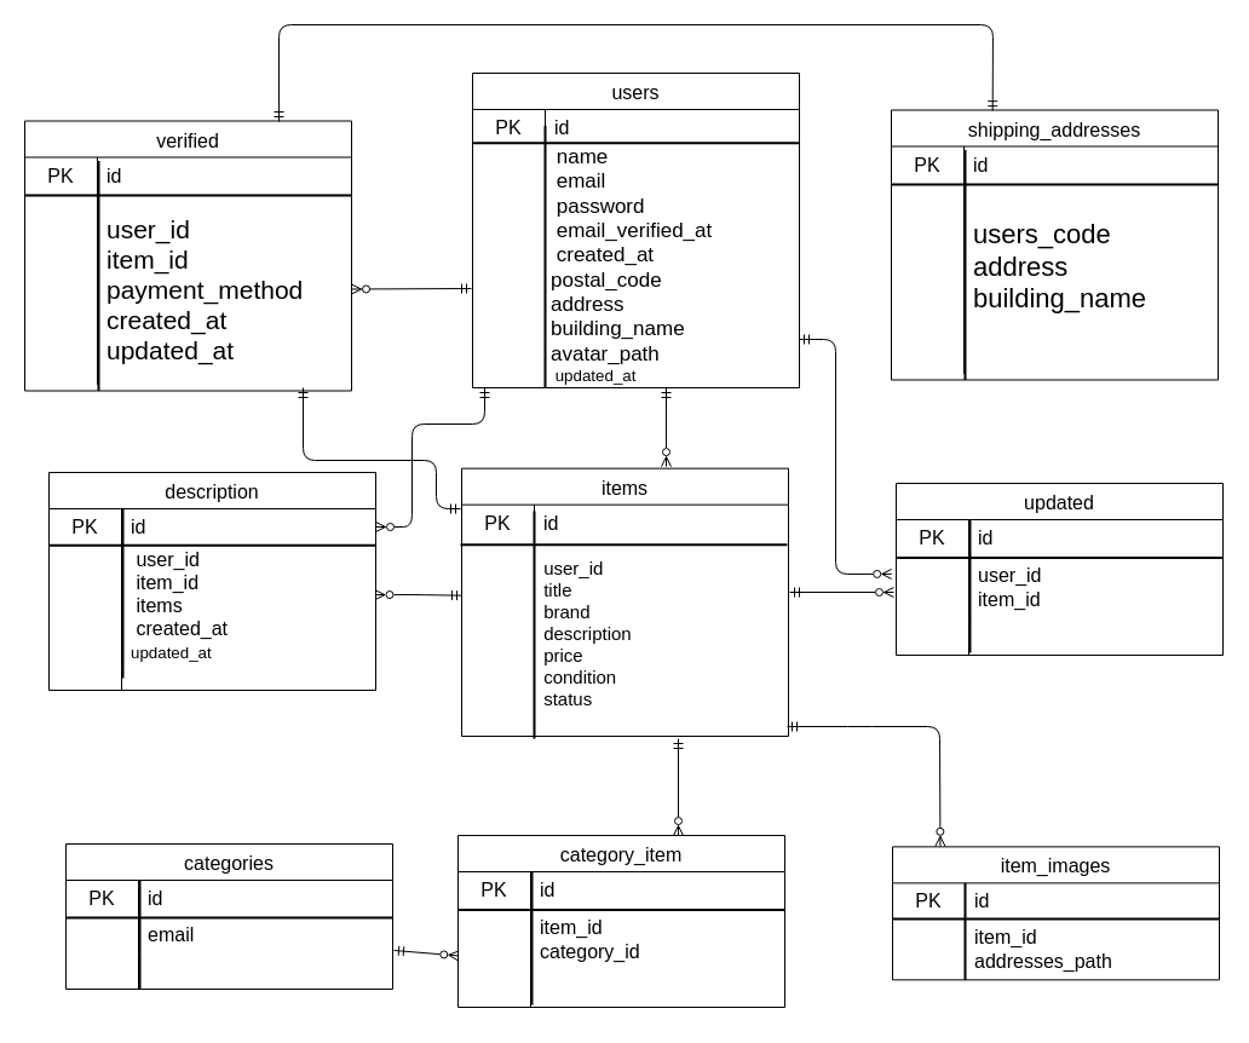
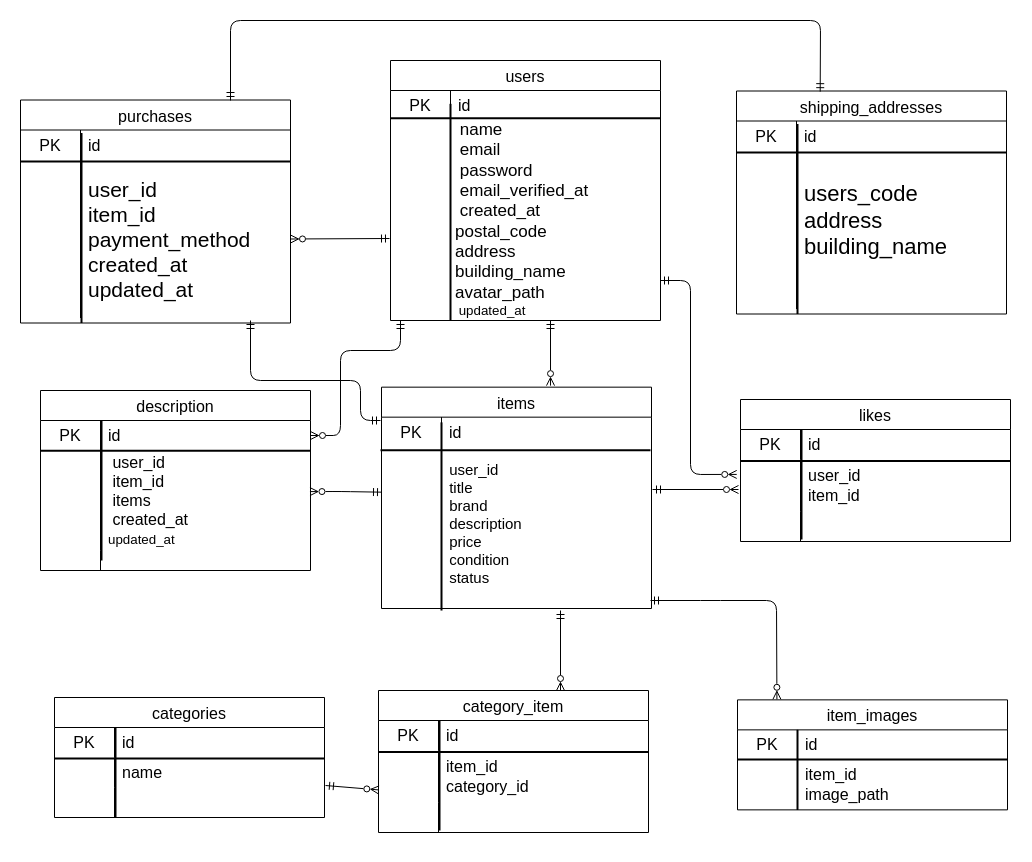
- <mxCell id="32" value="verified" style="shape=table;startSize=30;container=1;collapsible=0;childLayout=tableLayout;fixedRows=1;rowLines=0;fontStyle=0;strokeColor=default;fontSize=16;" parent="31" vertex="1"><mxGeometry y="17" width="270" height="223" as="geometry" /></mxCell>
+ <mxCell id="32" value="purchases" style="shape=table;startSize=30;container=1;collapsible=0;childLayout=tableLayout;fixedRows=1;rowLines=0;fontStyle=0;strokeColor=default;fontSize=16;" parent="31" vertex="1"><mxGeometry y="17" width="270" height="223" as="geometry" /></mxCell>
- <mxCell id="59" value="updated" style="shape=table;startSize=30;container=1;collapsible=0;childLayout=tableLayout;fixedRows=1;rowLines=0;fontStyle=0;strokeColor=default;fontSize=16;" parent="58" vertex="1"><mxGeometry width="270" height="142" as="geometry" /></mxCell>
+ <mxCell id="59" value="likes" style="shape=table;startSize=30;container=1;collapsible=0;childLayout=tableLayout;fixedRows=1;rowLines=0;fontStyle=0;strokeColor=default;fontSize=16;" parent="58" vertex="1"><mxGeometry width="270" height="142" as="geometry" /></mxCell>
- <mxCell id="23" value="email" style="shape=partialRectangle;html=1;whiteSpace=wrap;connectable=0;fillColor=none;top=0;left=0;bottom=0;right=0;align=left;spacingLeft=6;overflow=hidden;strokeColor=inherit;fontSize=16;" parent="21" vertex="1"><mxGeometry x="60" width="210" height="30" as="geometry"><mxRectangle width="210" height="30" as="alternateBounds" /></mxGeometry></mxCell>
+ <mxCell id="23" value="name" style="shape=partialRectangle;html=1;whiteSpace=wrap;connectable=0;fillColor=none;top=0;left=0;bottom=0;right=0;align=left;spacingLeft=6;overflow=hidden;strokeColor=inherit;fontSize=16;" parent="21" vertex="1"><mxGeometry x="60" width="210" height="30" as="geometry"><mxRectangle width="210" height="30" as="alternateBounds" /></mxGeometry></mxCell>
- <mxCell id="11" value="item_id&amp;nbsp;&lt;div&gt;addresses_path&lt;/div&gt;" style="shape=partialRectangle;html=1;whiteSpace=wrap;connectable=0;fillColor=none;top=0;left=0;bottom=0;right=0;align=left;spacingLeft=6;overflow=hidden;strokeColor=inherit;fontSize=16;" parent="9" vertex="1"><mxGeometry x="60" width="210" height="50" as="geometry"><mxRectangle width="210" height="50" as="alternateBounds" /></mxGeometry></mxCell>
+ <mxCell id="11" value="item_id&amp;nbsp;&lt;div&gt;image_path&lt;/div&gt;" style="shape=partialRectangle;html=1;whiteSpace=wrap;connectable=0;fillColor=none;top=0;left=0;bottom=0;right=0;align=left;spacingLeft=6;overflow=hidden;strokeColor=inherit;fontSize=16;" parent="9" vertex="1"><mxGeometry x="60" width="210" height="50" as="geometry"><mxRectangle width="210" height="50" as="alternateBounds" /></mxGeometry></mxCell>
